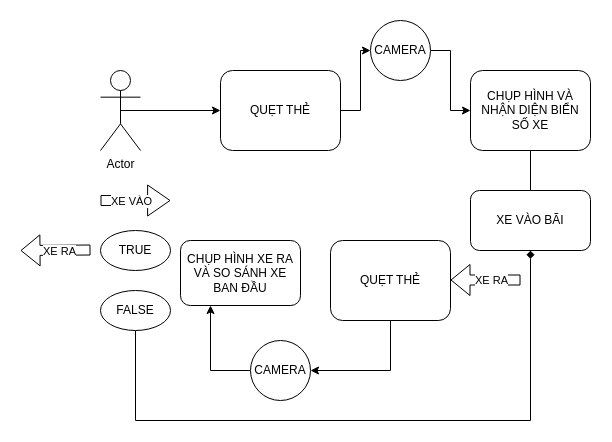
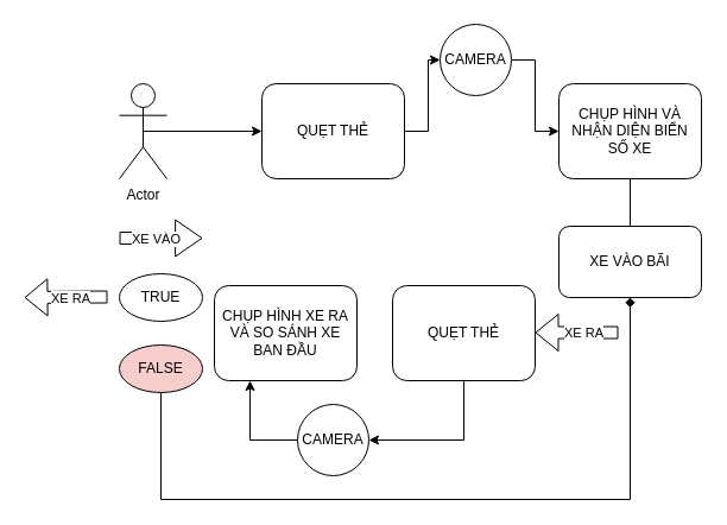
- <mxCell id="19" value="CHỤP HÌNH XE RA VÀ SO SÁNH XE BAN ĐẦU" style="rounded=1;whiteSpace=wrap;html=1;" vertex="1" parent="1"><mxGeometry x="180" y="240" width="120" height="65" as="geometry" /></mxCell>
+ <mxCell id="19" value="CHỤP HÌNH XE RA VÀ SO SÁNH XE BAN ĐẦU" style="rounded=1;whiteSpace=wrap;html=1;" vertex="1" parent="1"><mxGeometry x="180" y="240" width="120" height="80" as="geometry" /></mxCell>
- <mxCell id="22" value="FALSE" style="ellipse;whiteSpace=wrap;html=1;" vertex="1" parent="1"><mxGeometry x="100" y="290" width="70" height="40" as="geometry" /></mxCell>
+ <mxCell id="22" value="FALSE" style="ellipse;whiteSpace=wrap;html=1;fillColor=#f8cecc;" vertex="1" parent="1"><mxGeometry x="100" y="290" width="70" height="40" as="geometry" /></mxCell>
